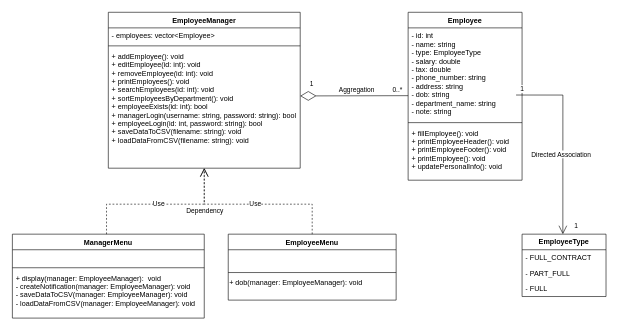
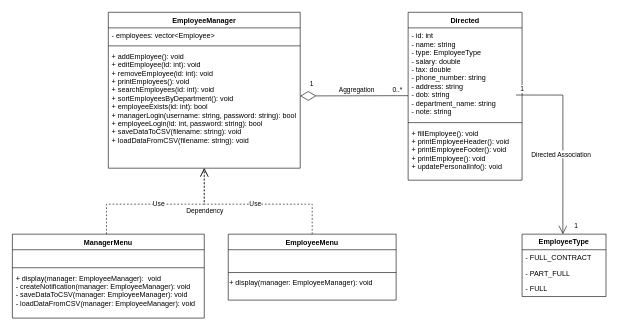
- <mxCell id="2" value="Employee" style="swimlane;fontStyle=1;align=center;verticalAlign=top;childLayout=stackLayout;horizontal=1;startSize=26;horizontalStack=0;resizeParent=1;resizeLast=0;collapsible=1;marginBottom=0;rounded=0;shadow=0;strokeWidth=1;" parent="1" vertex="1"><mxGeometry x="680" y="20" width="190" height="280" as="geometry"><mxRectangle x="120" y="30" width="160" height="26" as="alternateBounds" /></mxGeometry></mxCell>
+ <mxCell id="2" value="Directed" style="swimlane;fontStyle=1;align=center;verticalAlign=top;childLayout=stackLayout;horizontal=1;startSize=26;horizontalStack=0;resizeParent=1;resizeLast=0;collapsible=1;marginBottom=0;rounded=0;shadow=0;strokeWidth=1;" parent="1" vertex="1"><mxGeometry x="680" y="20" width="190" height="280" as="geometry"><mxRectangle x="120" y="30" width="160" height="26" as="alternateBounds" /></mxGeometry></mxCell>
- <mxCell id="13" value="+ dob(manager: EmployeeManager): void" style="text;whiteSpace=wrap;html=1;" parent="10" vertex="1"><mxGeometry y="68" width="280" height="40" as="geometry" /></mxCell>
+ <mxCell id="13" value="+ display(manager: EmployeeManager): void" style="text;whiteSpace=wrap;html=1;" parent="10" vertex="1"><mxGeometry y="68" width="280" height="40" as="geometry" /></mxCell>
